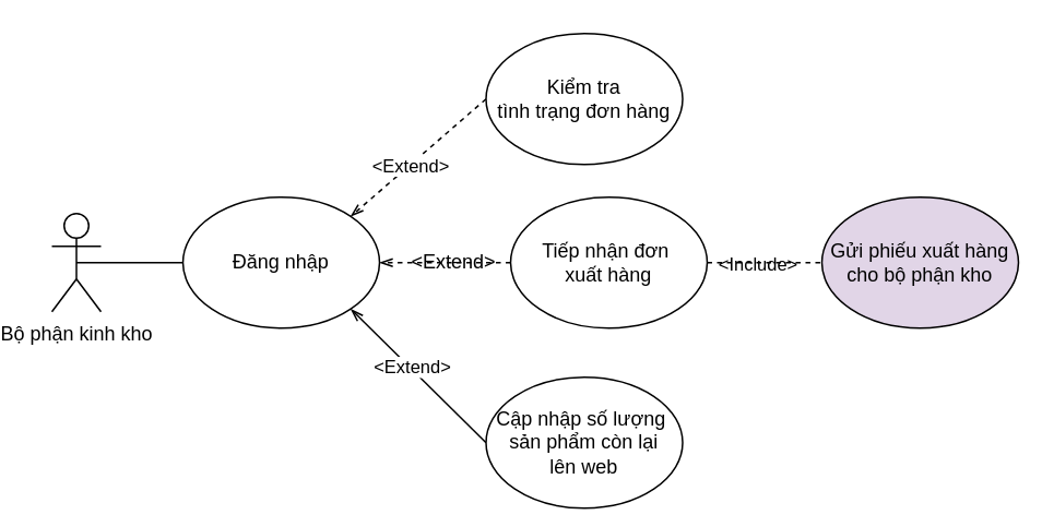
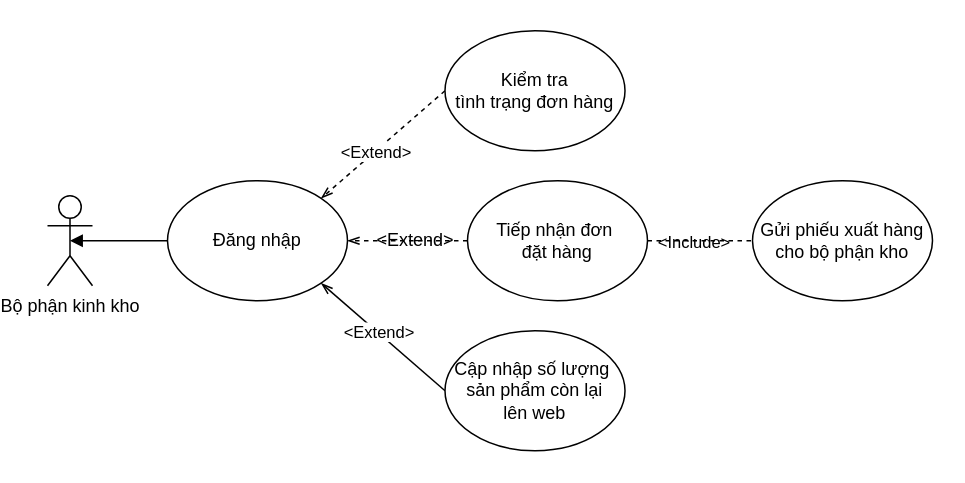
- <mxCell id="4" value="" style="endArrow=none;html=1;rounded=0;entryX=0.5;entryY=0.5;entryDx=0;entryDy=0;entryPerimeter=0;exitX=0;exitY=0.5;exitDx=0;exitDy=0;" parent="1" source="11" target="3" edge="1"><mxGeometry width="50" height="50" relative="1" as="geometry"><mxPoint x="120" y="155" as="sourcePoint" /><mxPoint x="40" y="165" as="targetPoint" /></mxGeometry></mxCell>
+ <mxCell id="4" value="" style="endArrow=block;html=1;rounded=0;entryX=0.5;entryY=0.5;entryDx=0;entryDy=0;entryPerimeter=0;exitX=0;exitY=0.5;exitDx=0;exitDy=0;" parent="1" source="11" target="3" edge="1"><mxGeometry width="50" height="50" relative="1" as="geometry"><mxPoint x="120" y="155" as="sourcePoint" /><mxPoint x="40" y="165" as="targetPoint" /></mxGeometry></mxCell>
- <mxCell id="5" value="Tiếp nhận đơn&amp;nbsp;&lt;br&gt;xuất hàng" style="ellipse;whiteSpace=wrap;html=1;" parent="1" vertex="1"><mxGeometry x="300" y="120" width="120" height="80" as="geometry" /></mxCell>
+ <mxCell id="5" value="Tiếp nhận đơn&amp;nbsp;&lt;br&gt;đặt hàng" style="ellipse;whiteSpace=wrap;html=1;" parent="1" vertex="1"><mxGeometry x="300" y="120" width="120" height="80" as="geometry" /></mxCell>
- <mxCell id="7" value="Gửi phiếu xuất hàng cho bộ phận kho" style="ellipse;whiteSpace=wrap;html=1;fillColor=#e1d5e7;" parent="1" vertex="1"><mxGeometry x="490" y="120" width="120" height="80" as="geometry" /></mxCell>
+ <mxCell id="7" value="Gửi phiếu xuất hàng cho bộ phận kho" style="ellipse;whiteSpace=wrap;html=1;" parent="1" vertex="1"><mxGeometry x="490" y="120" width="120" height="80" as="geometry" /></mxCell>
- <mxCell id="16" value="Cập nhập số lượng&amp;nbsp;&lt;br&gt;sản phẩm còn lại&lt;br&gt;lên web" style="ellipse;whiteSpace=wrap;html=1;" vertex="1" parent="1"><mxGeometry x="285" y="230" width="120" height="80" as="geometry" /></mxCell>
+ <mxCell id="16" value="Cập nhập số lượng&amp;nbsp;&lt;br&gt;sản phẩm còn lại&lt;br&gt;lên web" style="ellipse;whiteSpace=wrap;html=1;" vertex="1" parent="1"><mxGeometry x="285" y="220" width="120" height="80" as="geometry" /></mxCell>
